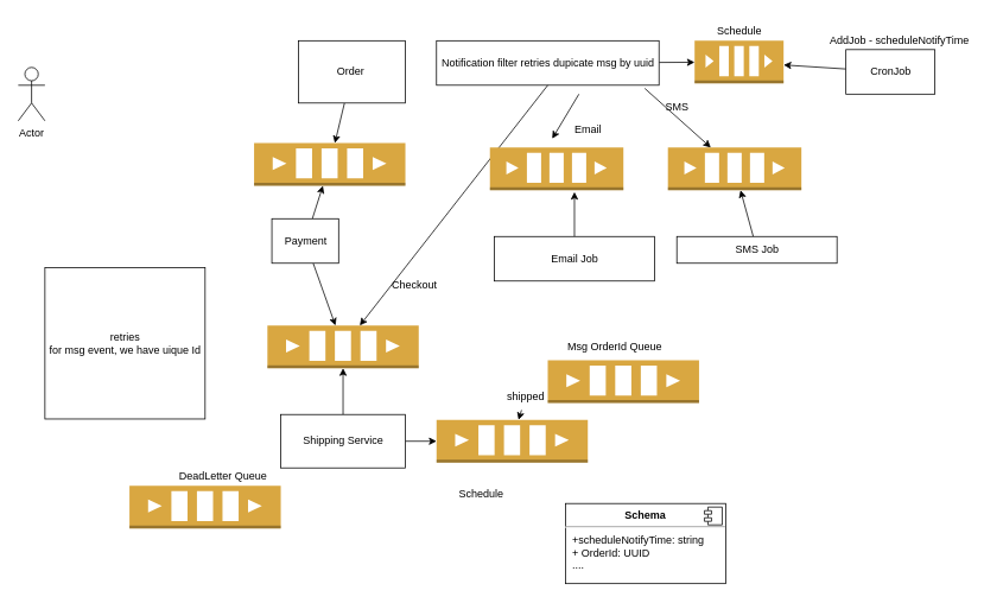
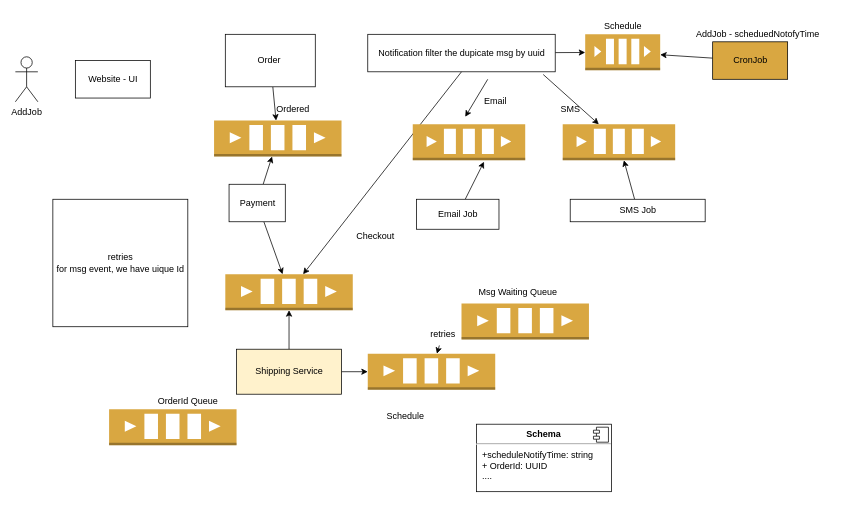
- <mxCell id="42" value="AddJob - scheduleNotifyTime" style="text;html=1;align=center;verticalAlign=middle;resizable=0;points=[];autosize=1;strokeColor=none;fillColor=none;" vertex="1" parent="1"><mxGeometry x="915" y="30" width="190" height="30" as="geometry" /></mxCell>
+ <mxCell id="42" value="AddJob - scheduedNotofyTime" style="text;html=1;align=center;verticalAlign=middle;resizable=0;points=[];autosize=1;strokeColor=none;fillColor=none;" vertex="1" parent="1"><mxGeometry x="915" y="30" width="190" height="30" as="geometry" /></mxCell>
- <mxCell id="7" value="Notification filter retries dupicate msg by uuid" style="html=1;dashed=0;whitespace=wrap;" vertex="1" parent="1"><mxGeometry x="490" y="45" width="250" height="50" as="geometry" /></mxCell>
+ <mxCell id="7" value="Notification filter the dupicate msg by uuid" style="html=1;dashed=0;whitespace=wrap;" vertex="1" parent="1"><mxGeometry x="490" y="45" width="250" height="50" as="geometry" /></mxCell>
- <mxCell id="5" value="Order&amp;nbsp;" style="html=1;dashed=0;whitespace=wrap;" vertex="1" parent="1"><mxGeometry x="335" y="45" width="120" height="70" as="geometry" /></mxCell>
+ <mxCell id="5" value="Order&amp;nbsp;" style="html=1;dashed=0;whitespace=wrap;" vertex="1" parent="1"><mxGeometry x="300" y="45" width="120" height="70" as="geometry" /></mxCell>
- <mxCell id="38" value="CronJob" style="html=1;dashed=0;whitespace=wrap;" vertex="1" parent="1"><mxGeometry x="950" y="55" width="100" height="50" as="geometry" /></mxCell>
+ <mxCell id="38" value="CronJob" style="html=1;dashed=0;whitespace=wrap;fillColor=#d9a741;" vertex="1" parent="1"><mxGeometry x="950" y="55" width="100" height="50" as="geometry" /></mxCell>
+ <mxCell id="3" value="Website - UI" style="html=1;dashed=0;whitespace=wrap;" vertex="1" parent="1"><mxGeometry x="100" y="80" width="100" height="50" as="geometry" /></mxCell>
- <mxCell id="15" value="SMS" style="text;html=1;align=center;verticalAlign=middle;resizable=0;points=[];autosize=1;strokeColor=none;fillColor=none;" vertex="1" parent="1"><mxGeometry x="735" y="105" width="50" height="30" as="geometry" /></mxCell>
+ <mxCell id="15" value="SMS" style="text;html=1;align=center;verticalAlign=middle;resizable=0;points=[];autosize=1;strokeColor=none;fillColor=none;" vertex="1" parent="1"><mxGeometry x="735" y="130" width="50" height="30" as="geometry" /></mxCell>
+ <mxCell id="25" value="Ordered" style="text;html=1;align=center;verticalAlign=middle;resizable=0;points=[];autosize=1;strokeColor=none;fillColor=none;" vertex="1" parent="1"><mxGeometry x="355" y="130" width="70" height="30" as="geometry" /></mxCell>
- <mxCell id="13" value="Email" style="text;html=1;align=center;verticalAlign=middle;resizable=0;points=[];autosize=1;strokeColor=none;fillColor=none;" vertex="1" parent="1"><mxGeometry x="635" y="130" width="50" height="30" as="geometry" /></mxCell>
+ <mxCell id="13" value="Email" style="text;html=1;align=center;verticalAlign=middle;resizable=0;points=[];autosize=1;strokeColor=none;fillColor=none;" vertex="1" parent="1"><mxGeometry x="635" y="120" width="50" height="30" as="geometry" /></mxCell>
- <mxCell id="2" value="Actor" style="shape=umlActor;verticalLabelPosition=bottom;verticalAlign=top;html=1;" vertex="1" parent="1"><mxGeometry x="20" y="75" width="30" height="60" as="geometry" /></mxCell>
+ <mxCell id="2" value="AddJob" style="shape=umlActor;verticalLabelPosition=bottom;verticalAlign=top;html=1;" vertex="1" parent="1"><mxGeometry x="20" y="75" width="30" height="60" as="geometry" /></mxCell>
- <mxCell id="18" value="Email Job" style="html=1;dashed=0;whitespace=wrap;" vertex="1" parent="1"><mxGeometry x="555" y="265" width="180" height="50" as="geometry" /></mxCell>
+ <mxCell id="18" value="Email Job" style="html=1;dashed=0;whitespace=wrap;" vertex="1" parent="1"><mxGeometry x="555" y="265" width="110" height="40" as="geometry" /></mxCell>
- <mxCell id="11" value="Checkout" style="text;html=1;align=center;verticalAlign=middle;resizable=0;points=[];autosize=1;strokeColor=none;fillColor=none;" vertex="1" parent="1"><mxGeometry x="430" y="305" width="70" height="30" as="geometry" /></mxCell>
+ <mxCell id="11" value="Checkout" style="text;html=1;align=center;verticalAlign=middle;resizable=0;points=[];autosize=1;strokeColor=none;fillColor=none;" vertex="1" parent="1"><mxGeometry x="465" y="300" width="70" height="30" as="geometry" /></mxCell>
- <mxCell id="32" value="retries&lt;br&gt;for msg event, we have uique Id" style="html=1;dashed=0;whitespace=wrap;" vertex="1" parent="1"><mxGeometry x="50" y="300" width="180" height="170" as="geometry" /></mxCell>
+ <mxCell id="32" value="retries&lt;br&gt;for msg event, we have uique Id" style="html=1;dashed=0;whitespace=wrap;" vertex="1" parent="1"><mxGeometry x="70" y="265" width="180" height="170" as="geometry" /></mxCell>
- <mxCell id="34" value="Msg OrderId Queue" style="text;html=1;align=center;verticalAlign=middle;resizable=0;points=[];autosize=1;strokeColor=none;fillColor=none;" vertex="1" parent="1"><mxGeometry x="625" y="374" width="130" height="30" as="geometry" /></mxCell>
+ <mxCell id="34" value="Msg Waiting Queue" style="text;html=1;align=center;verticalAlign=middle;resizable=0;points=[];autosize=1;strokeColor=none;fillColor=none;" vertex="1" parent="1"><mxGeometry x="625" y="374" width="130" height="30" as="geometry" /></mxCell>
- <mxCell id="31" value="shipped" style="text;html=1;align=center;verticalAlign=middle;resizable=0;points=[];autosize=1;strokeColor=none;fillColor=none;" vertex="1" parent="1"><mxGeometry x="555" y="430" width="70" height="30" as="geometry" /></mxCell>
+ <mxCell id="31" value="retries" style="text;html=1;align=center;verticalAlign=middle;resizable=0;points=[];autosize=1;strokeColor=none;fillColor=none;" vertex="1" parent="1"><mxGeometry x="555" y="430" width="70" height="30" as="geometry" /></mxCell>
- <mxCell id="28" value="Shipping Service" style="html=1;dashed=0;whitespace=wrap;" vertex="1" parent="1"><mxGeometry x="315" y="465" width="140" height="60" as="geometry" /></mxCell>
+ <mxCell id="28" value="Shipping Service" style="html=1;dashed=0;whitespace=wrap;fillColor=#fff2cc;" vertex="1" parent="1"><mxGeometry x="315" y="465" width="140" height="60" as="geometry" /></mxCell>
- <mxCell id="36" value="DeadLetter Queue" style="text;html=1;align=center;verticalAlign=middle;resizable=0;points=[];autosize=1;strokeColor=none;fillColor=none;" vertex="1" parent="1"><mxGeometry x="190" y="520" width="120" height="30" as="geometry" /></mxCell>
+ <mxCell id="36" value="OrderId Queue" style="text;html=1;align=center;verticalAlign=middle;resizable=0;points=[];autosize=1;strokeColor=none;fillColor=none;" vertex="1" parent="1"><mxGeometry x="190" y="520" width="120" height="30" as="geometry" /></mxCell>
